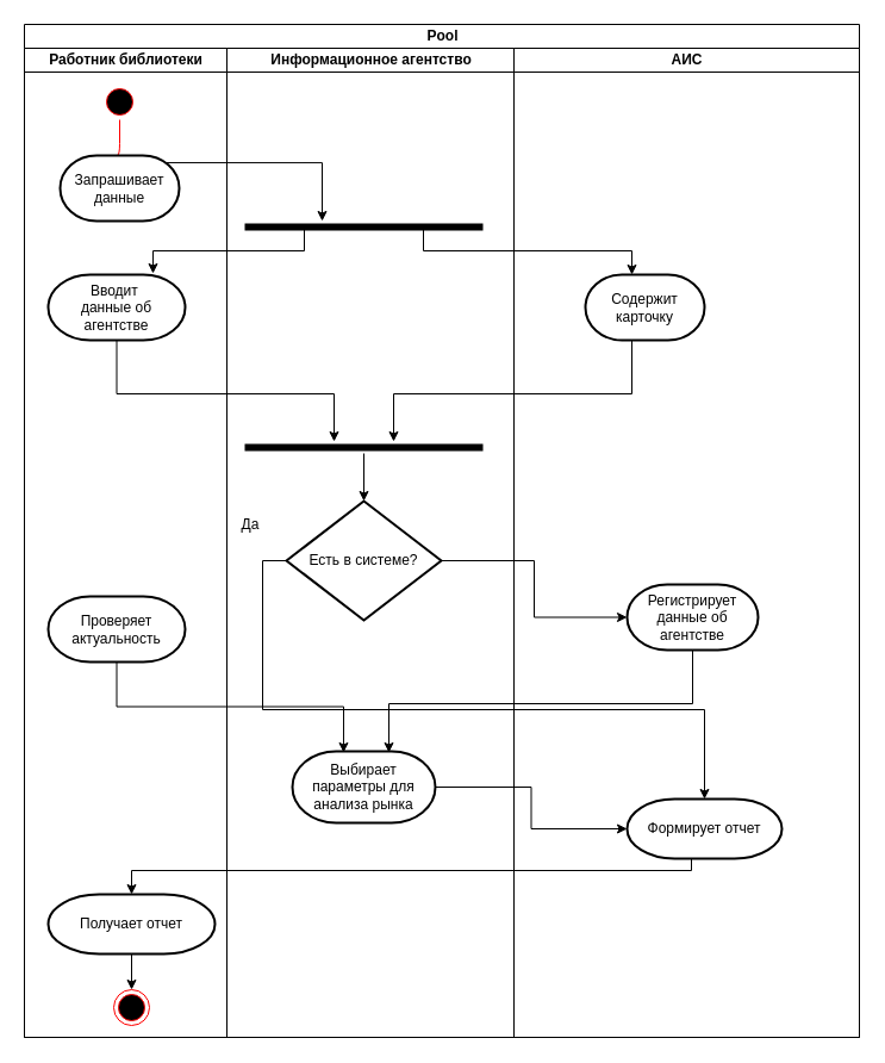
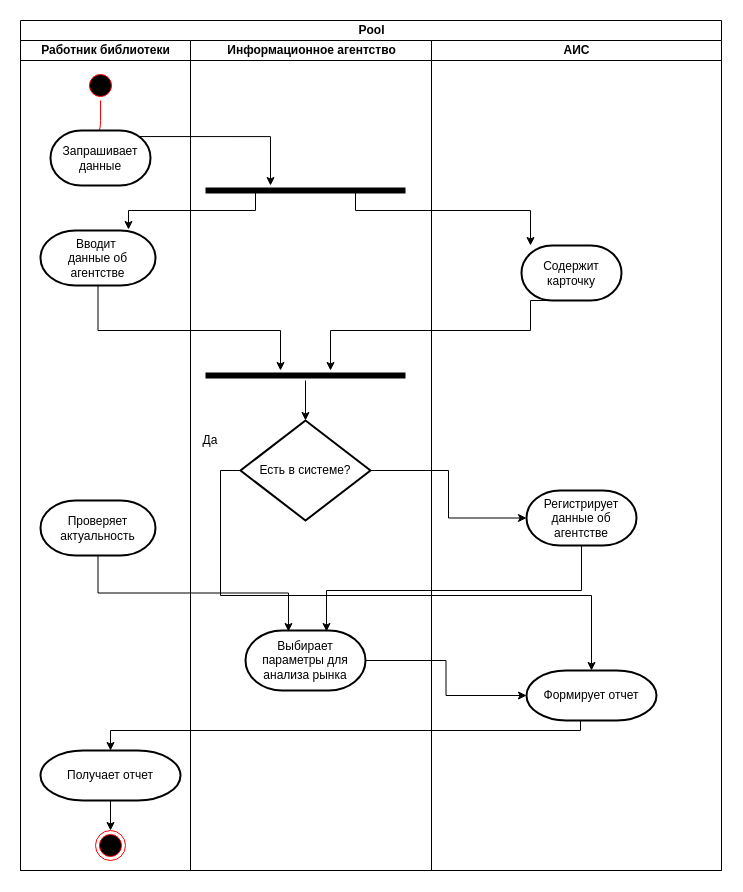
- <mxCell id="22" value="Содержит карточку" style="strokeWidth=2;html=1;shape=mxgraph.flowchart.terminator;whiteSpace=wrap;" parent="21" vertex="1"><mxGeometry x="60" y="190" width="100" height="55" as="geometry" /></mxCell>
+ <mxCell id="22" value="Содержит карточку" style="strokeWidth=2;html=1;shape=mxgraph.flowchart.terminator;whiteSpace=wrap;" parent="21" vertex="1"><mxGeometry x="90" y="205" width="100" height="55" as="geometry" /></mxCell>
